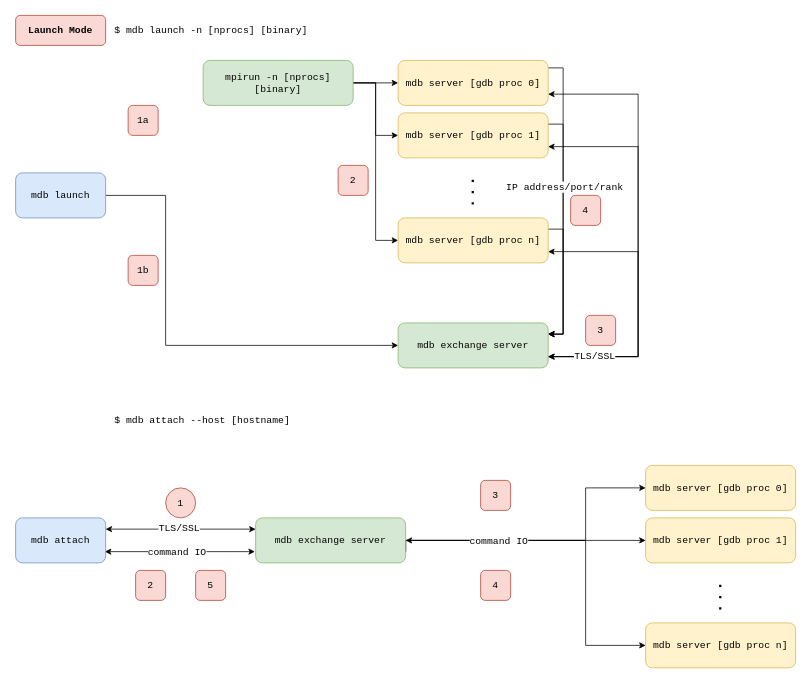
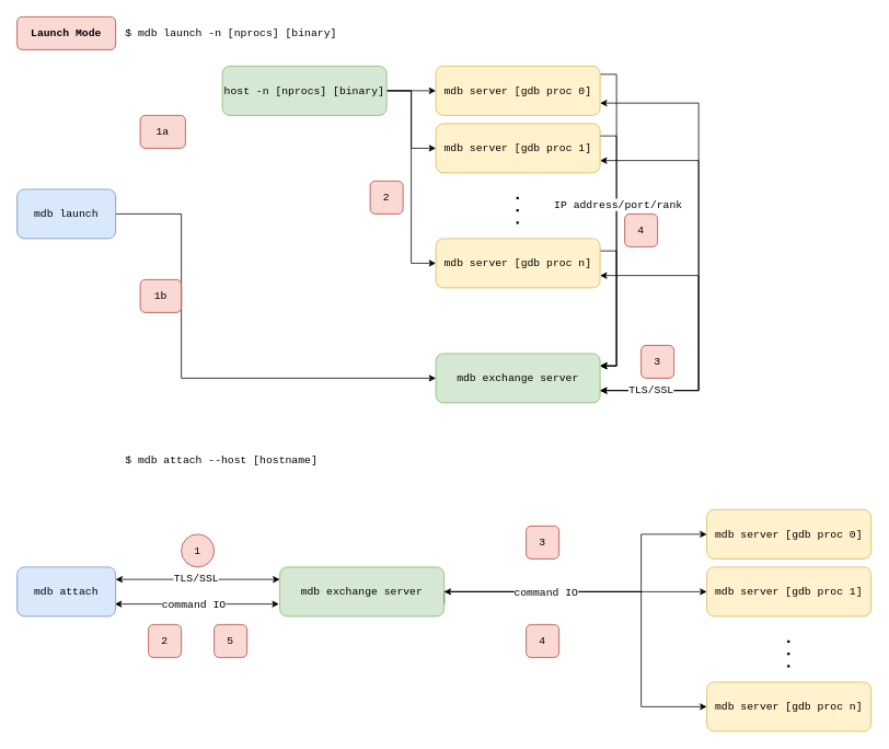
- <mxCell id="11" value="mpirun -n [nprocs] [binary]" style="rounded=1;whiteSpace=wrap;html=1;fillColor=#d5e8d4;strokeColor=#82b366;fontSize=13;fontFamily=Courier New;" parent="1" vertex="1"><mxGeometry x="270" y="80" width="200" height="60" as="geometry" /></mxCell>
+ <mxCell id="11" value="host -n [nprocs] [binary]" style="rounded=1;whiteSpace=wrap;html=1;fillColor=#d5e8d4;strokeColor=#82b366;fontSize=13;fontFamily=Courier New;" parent="1" vertex="1"><mxGeometry x="270" y="80" width="200" height="60" as="geometry" /></mxCell>
- <mxCell id="13" value="1a" style="rounded=1;whiteSpace=wrap;html=1;fillColor=#fad9d5;strokeColor=#ae4132;fontSize=13;fontFamily=Courier New;" parent="1" vertex="1"><mxGeometry x="170" y="140" width="40" height="40" as="geometry" /></mxCell>
+ <mxCell id="13" value="1a" style="rounded=1;whiteSpace=wrap;html=1;fillColor=#fad9d5;strokeColor=#ae4132;fontSize=13;fontFamily=Courier New;" parent="1" vertex="1"><mxGeometry x="170" y="140" width="55" height="40" as="geometry" /></mxCell>
- <mxCell id="14" value="1b" style="rounded=1;whiteSpace=wrap;html=1;fillColor=#fad9d5;strokeColor=#ae4132;fontSize=13;fontFamily=Courier New;" parent="1" vertex="1"><mxGeometry x="170" y="340" width="40" height="40" as="geometry" /></mxCell>
+ <mxCell id="14" value="1b" style="rounded=1;whiteSpace=wrap;html=1;fillColor=#fad9d5;strokeColor=#ae4132;fontSize=13;fontFamily=Courier New;" parent="1" vertex="1"><mxGeometry x="170" y="340" width="50" height="40" as="geometry" /></mxCell>
